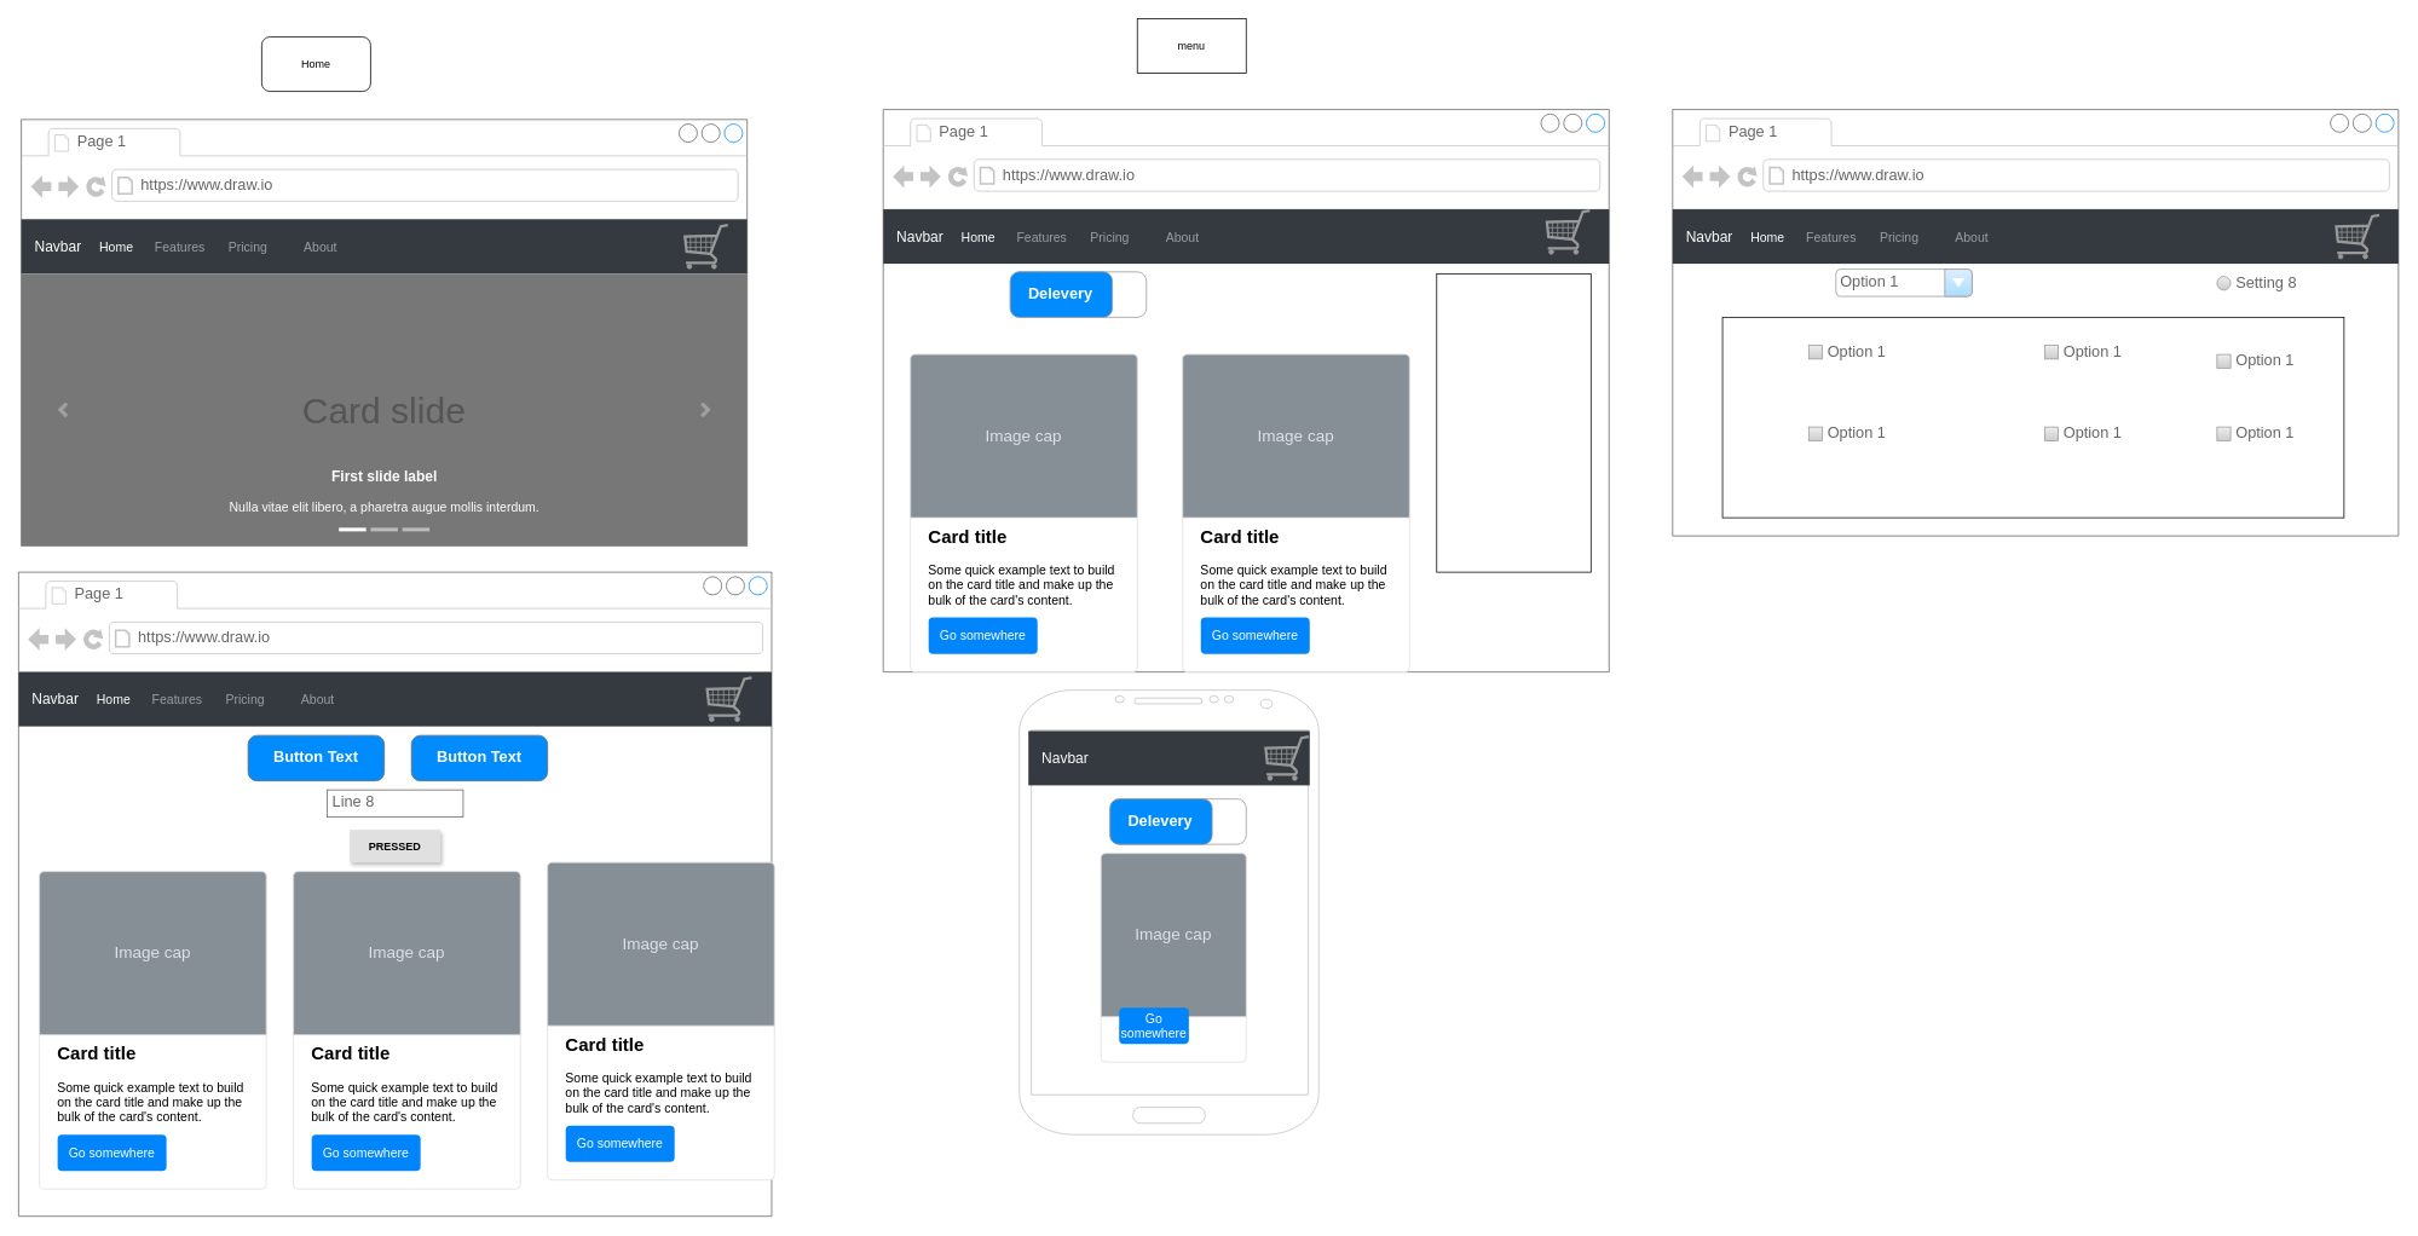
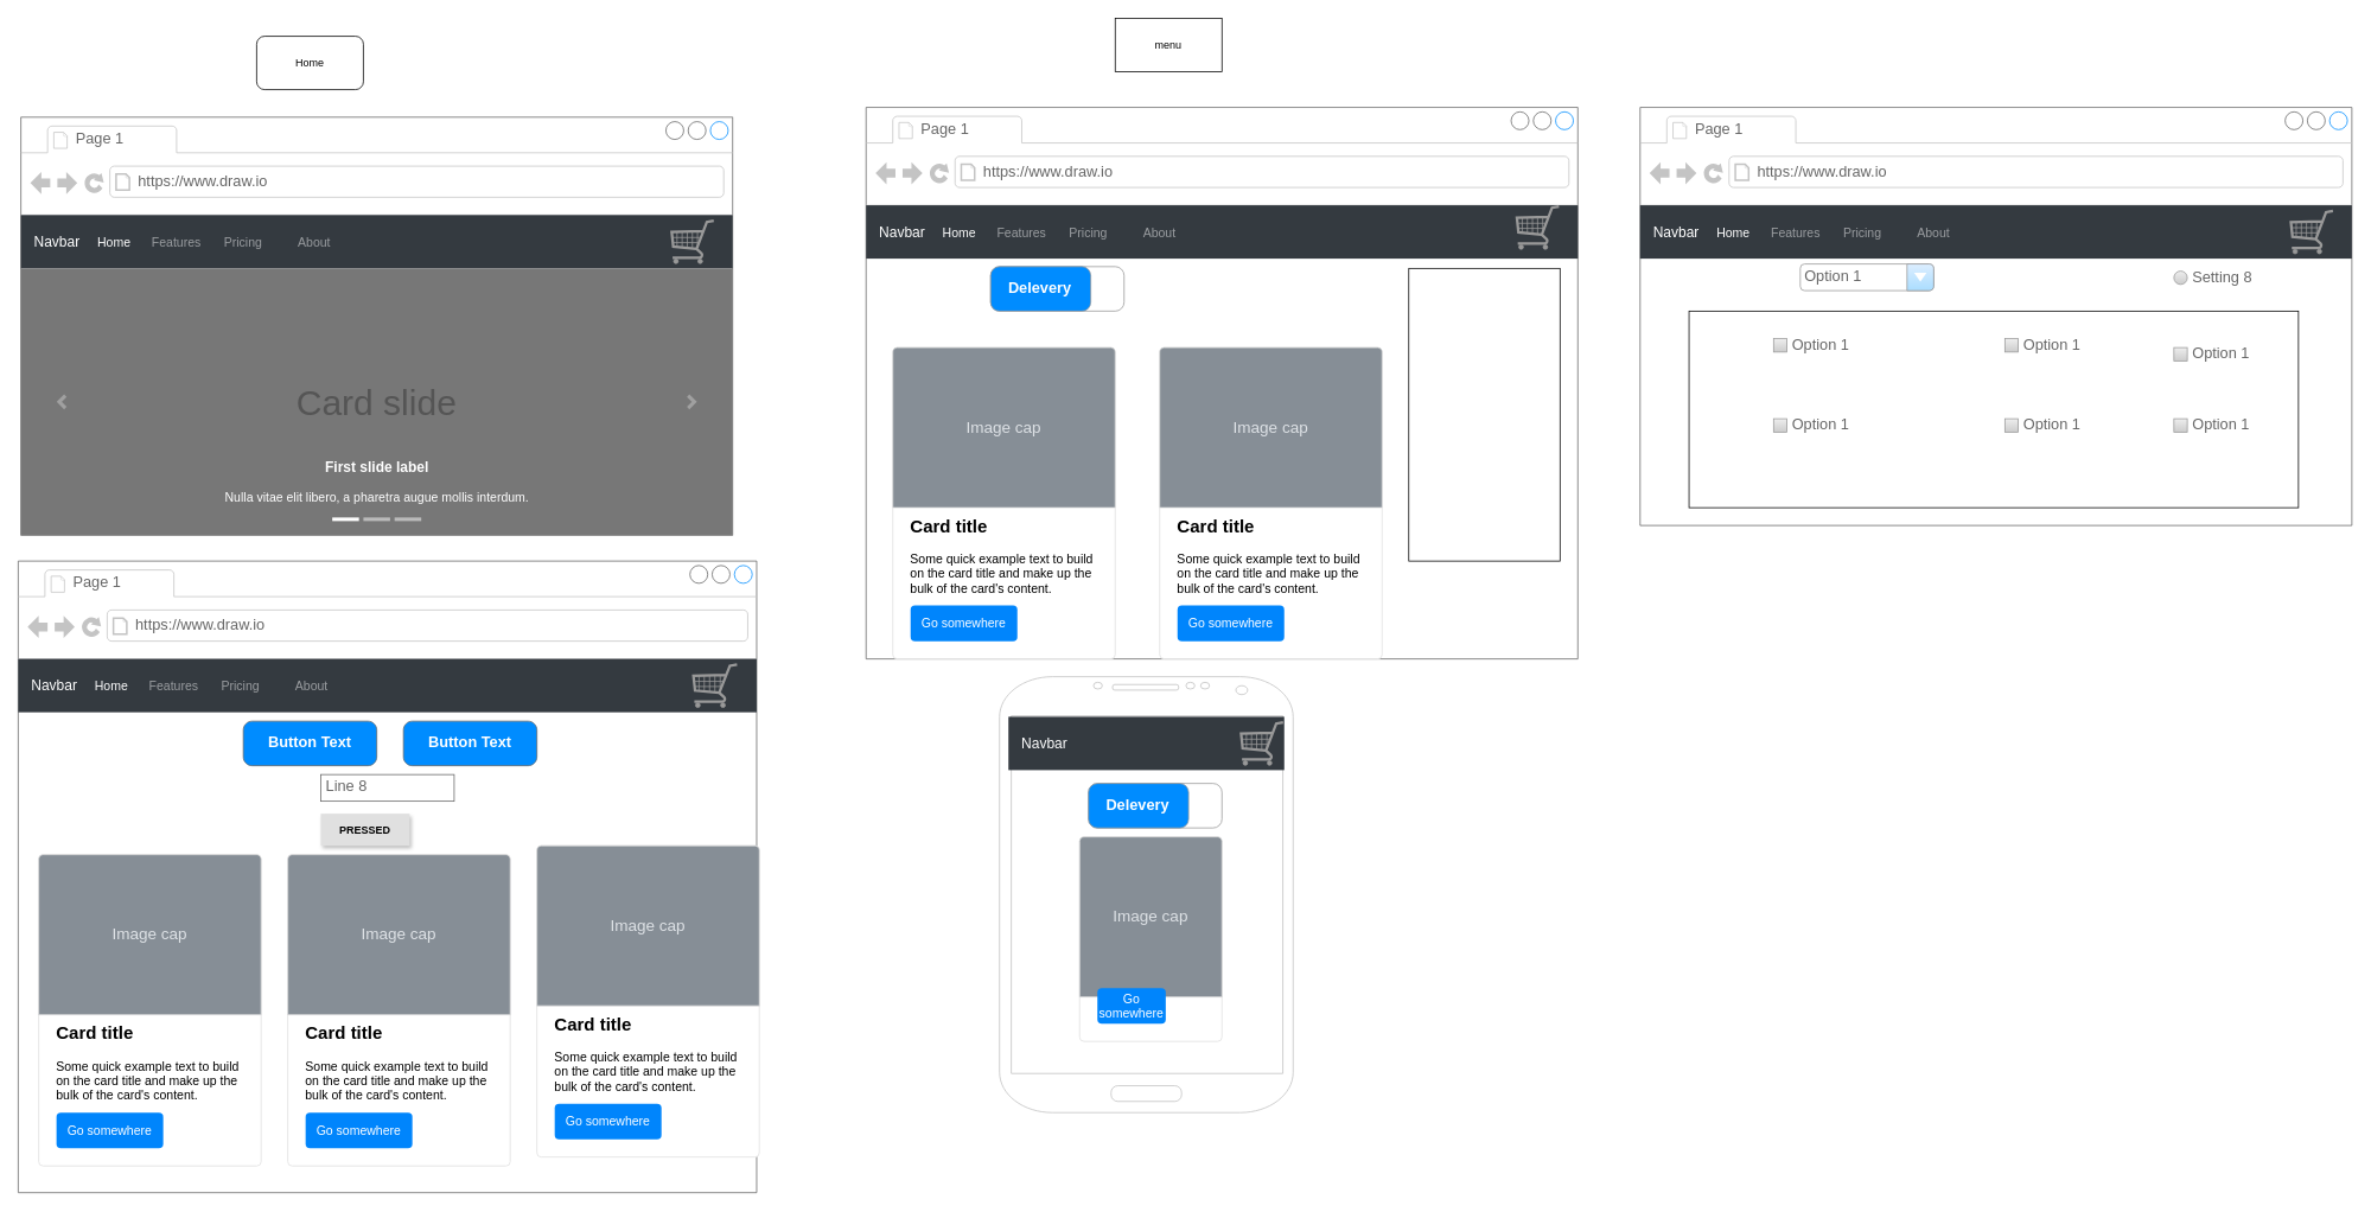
- <mxCell id="39" value="PRESSED" style="dashed=0;align=center;fontSize=12;shape=rect;fillColor=#e0e0e0;strokeColor=none;fontStyle=1;shadow=1" vertex="1" parent="18"><mxGeometry x="365" y="284" width="100" height="36" as="geometry" /></mxCell>
+ <mxCell id="39" value="PRESSED" style="dashed=0;align=center;fontSize=12;shape=rect;fillColor=#e0e0e0;strokeColor=none;fontStyle=1;shadow=1" vertex="1" parent="18"><mxGeometry x="340" y="284" width="100" height="36" as="geometry" /></mxCell>
